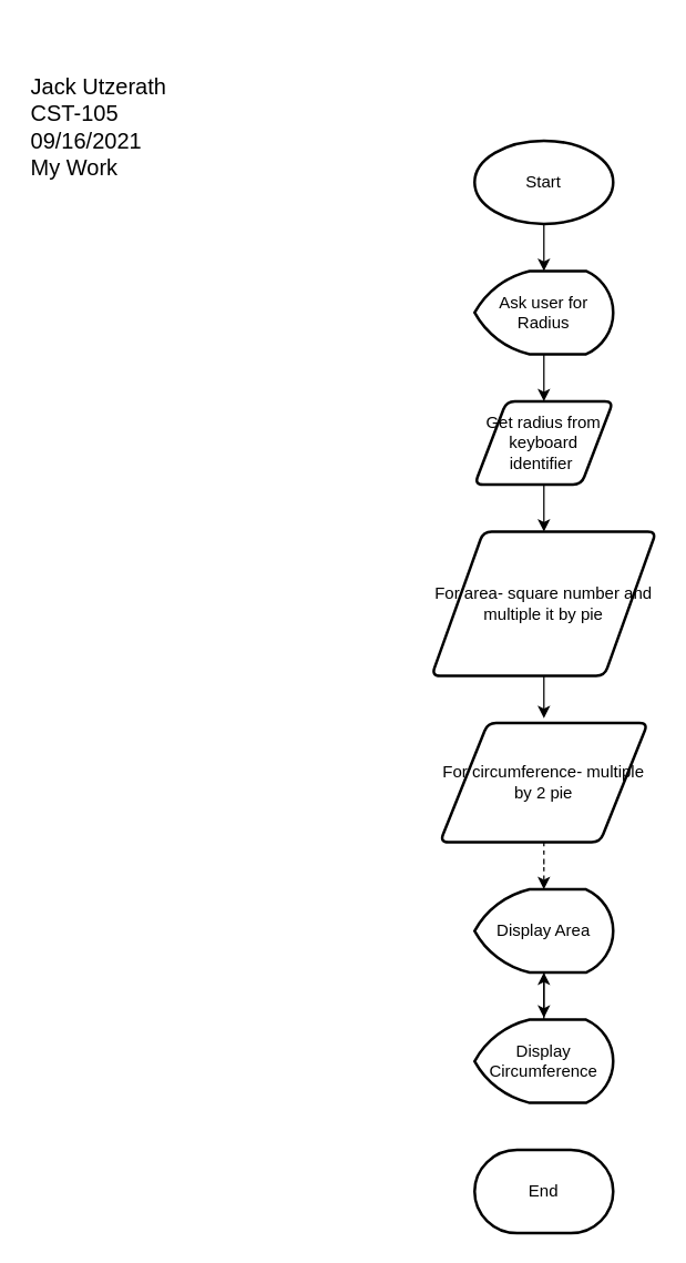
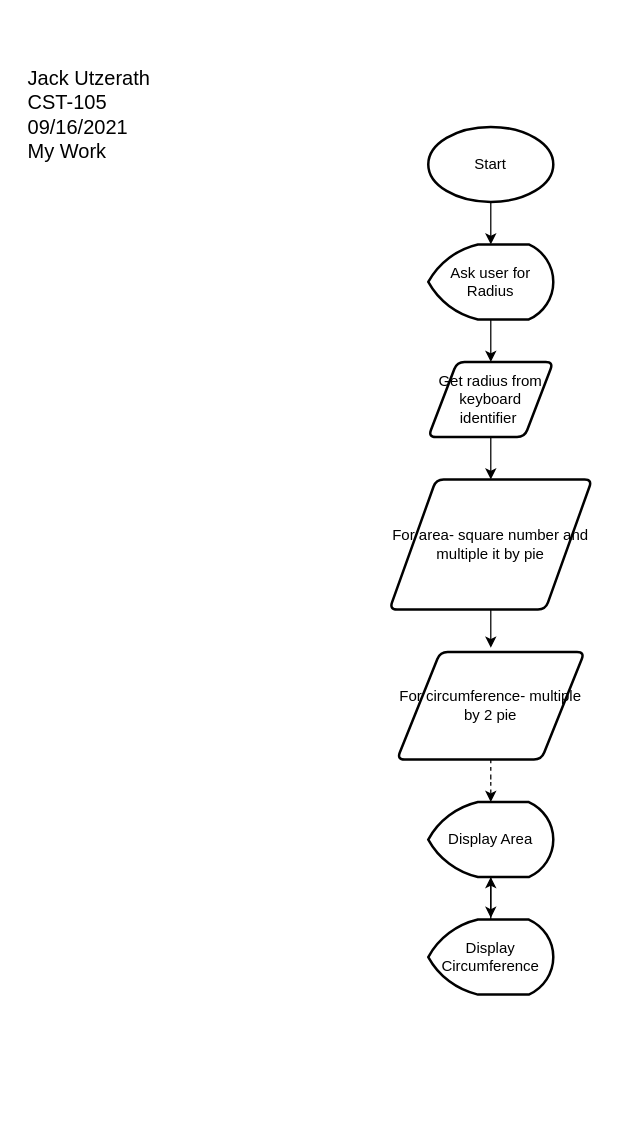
- <mxCell id="17" value="End" style="strokeWidth=2;html=1;shape=mxgraph.flowchart.terminator;whiteSpace=wrap;" vertex="1" parent="1"><mxGeometry x="342" y="829" width="100" height="60" as="geometry" /></mxCell>
